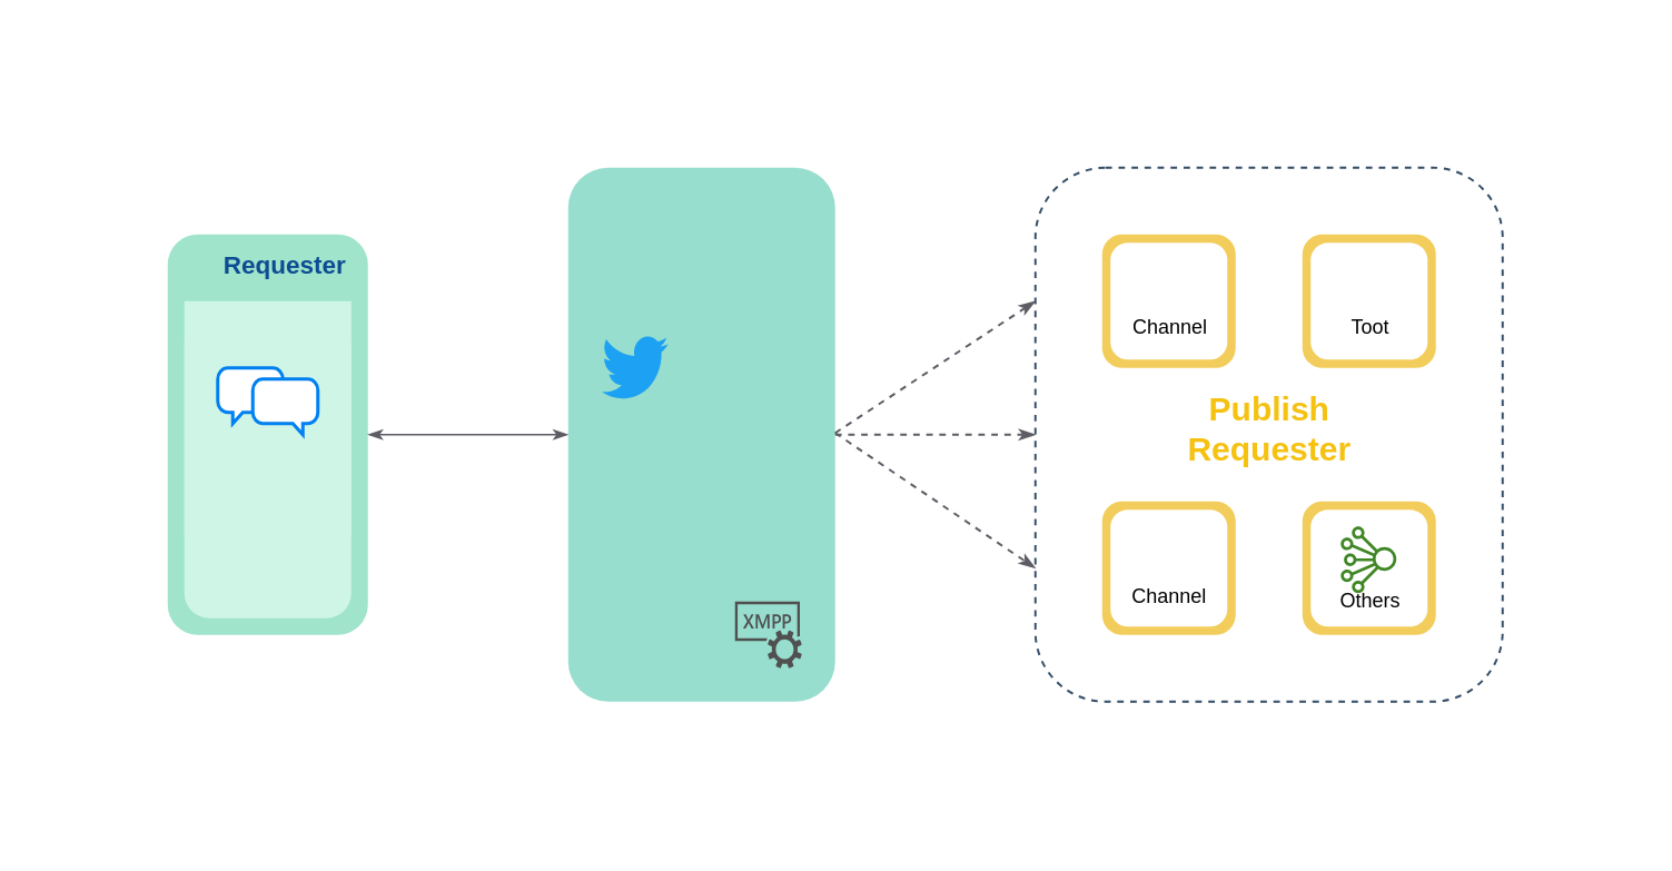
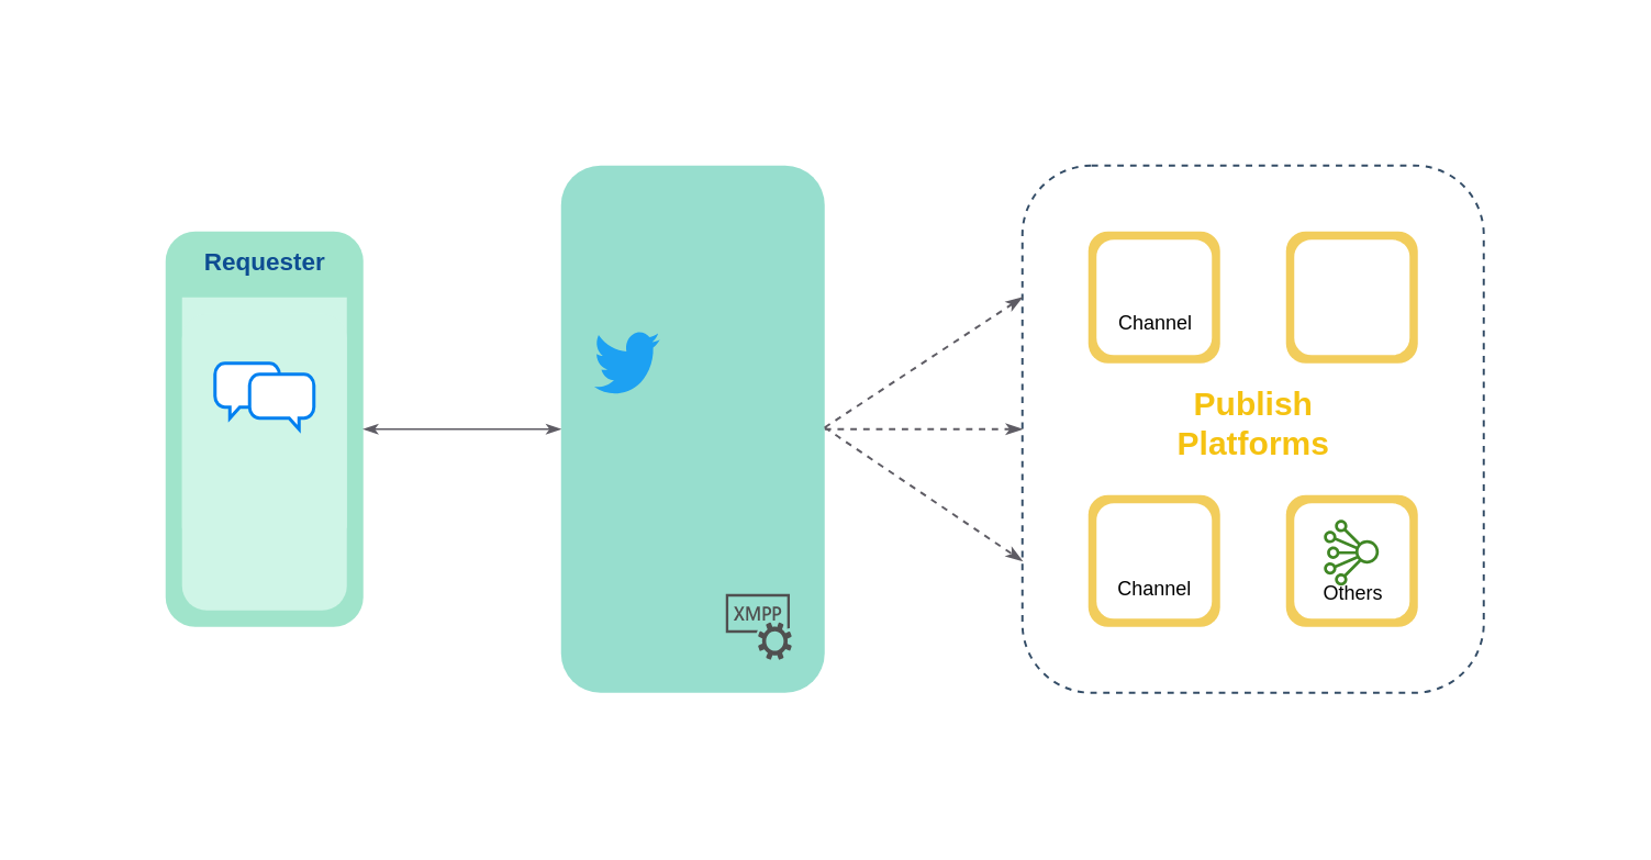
- <mxCell id="32" value="&lt;font style=&quot;font-size: 15px;&quot; color=&quot;#0d4c92&quot;&gt;&lt;b&gt;&lt;font style=&quot;font-size: 15px;&quot;&gt;Requester&lt;/font&gt;&lt;/b&gt;&lt;/font&gt;" style="text;html=1;align=center;verticalAlign=middle;resizable=0;points=[];autosize=1;strokeColor=none;fillColor=none;movable=0;rotatable=0;deletable=0;editable=0;locked=1;connectable=0;" parent="1" vertex="1"><mxGeometry x="125" y="143" width="90" height="30" as="geometry" /></mxCell>
+ <mxCell id="32" value="&lt;font style=&quot;font-size: 15px;&quot; color=&quot;#0d4c92&quot;&gt;&lt;b&gt;&lt;font style=&quot;font-size: 15px;&quot;&gt;Requester&lt;/font&gt;&lt;/b&gt;&lt;/font&gt;" style="text;html=1;align=center;verticalAlign=middle;resizable=0;points=[];autosize=1;strokeColor=none;fillColor=none;movable=0;rotatable=0;deletable=0;editable=0;locked=1;connectable=0;" parent="1" vertex="1"><mxGeometry x="115" y="143" width="90" height="30" as="geometry" /></mxCell>
- <mxCell id="15" value="Toot" style="text;html=1;strokeColor=none;fillColor=none;align=center;verticalAlign=middle;whiteSpace=wrap;rounded=0;" parent="13" vertex="1"><mxGeometry x="0.67" y="30" width="30" height="20" as="geometry" /></mxCell>
- <mxCell id="28" value="&lt;font color=&quot;#f5c211&quot;&gt;&lt;b&gt;&lt;font style=&quot;font-size: 20px;&quot;&gt;&lt;font style=&quot;font-size: 20px;&quot;&gt;Publish Requester&lt;br&gt;&lt;/font&gt;&lt;/font&gt;&lt;/b&gt;&lt;/font&gt;" style="text;html=1;strokeColor=none;fillColor=none;align=center;verticalAlign=middle;whiteSpace=wrap;rounded=0;" parent="3" vertex="1"><mxGeometry x="58" y="141" width="165" height="30" as="geometry" /></mxCell>
+ <mxCell id="28" value="&lt;font color=&quot;#f5c211&quot;&gt;&lt;b&gt;&lt;font style=&quot;font-size: 20px;&quot;&gt;&lt;font style=&quot;font-size: 20px;&quot;&gt;Publish Platforms&lt;br&gt;&lt;/font&gt;&lt;/font&gt;&lt;/b&gt;&lt;/font&gt;" style="text;html=1;strokeColor=none;fillColor=none;align=center;verticalAlign=middle;whiteSpace=wrap;rounded=0;" parent="3" vertex="1"><mxGeometry x="58" y="141" width="165" height="30" as="geometry" /></mxCell>
